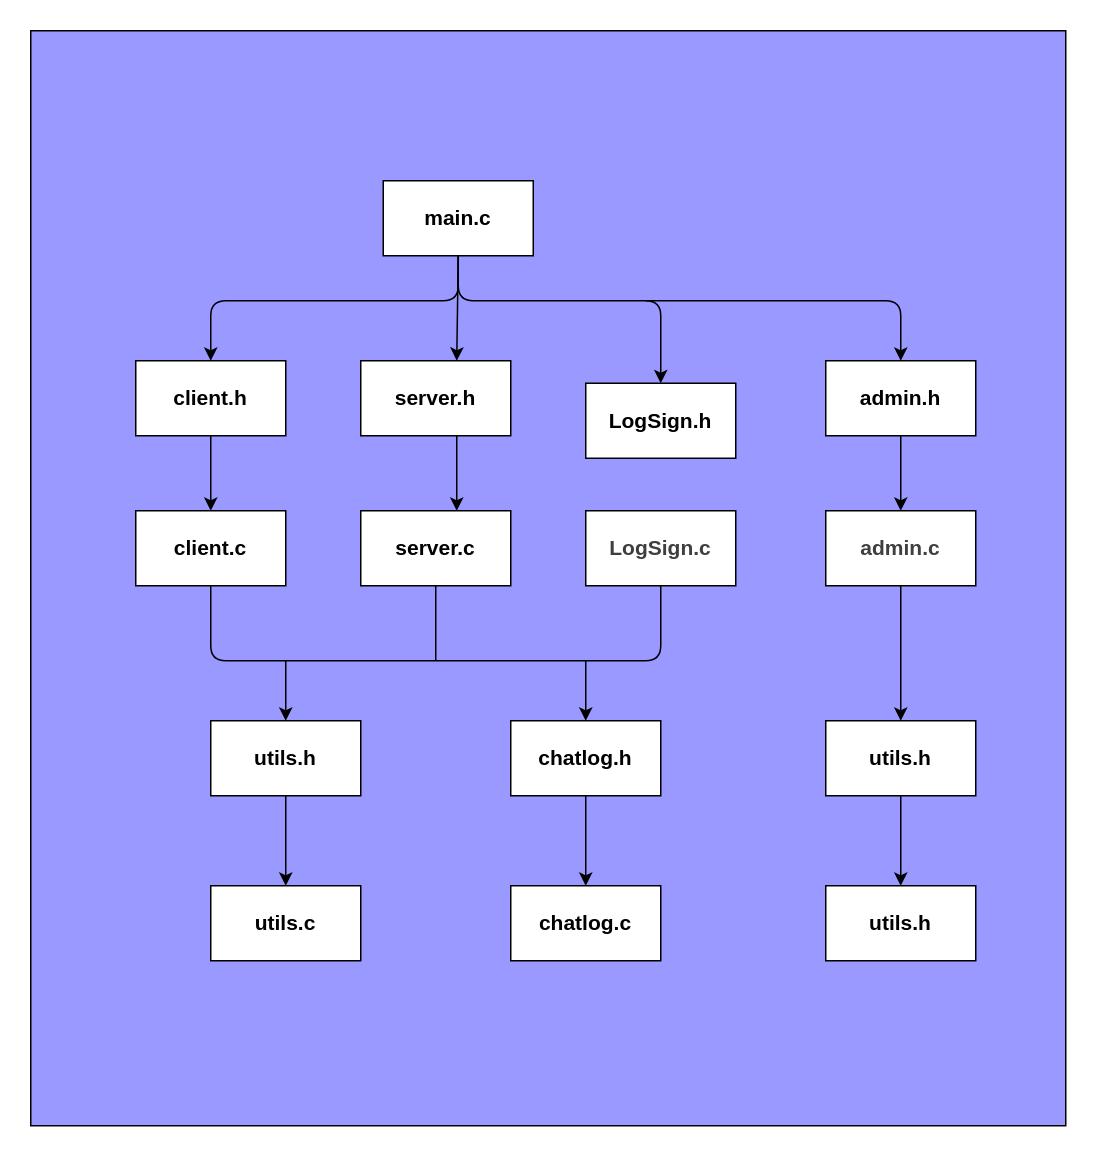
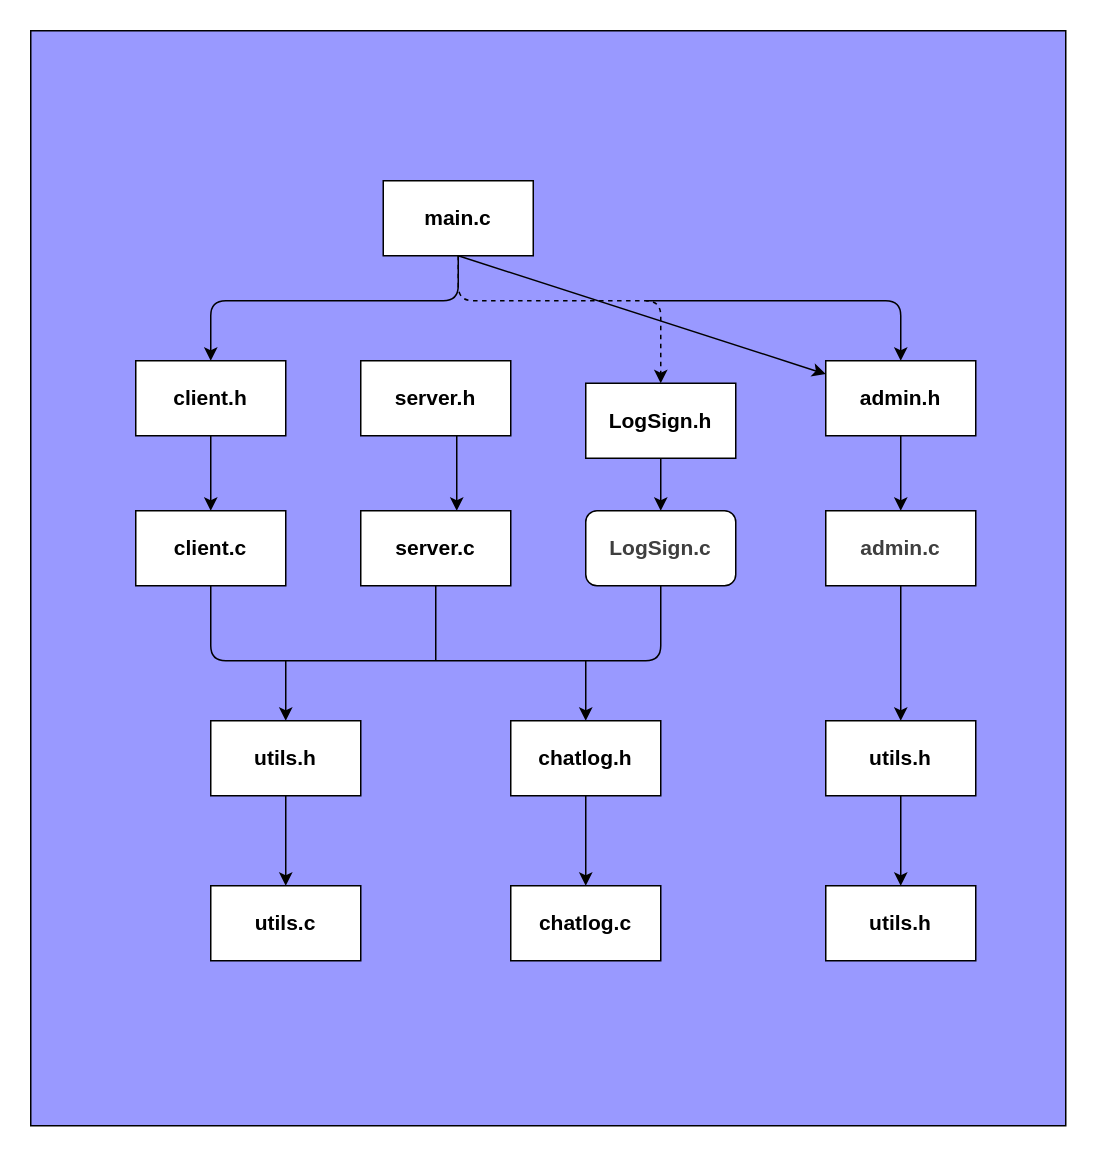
- <mxCell id="18" value="" style="endArrow=classic;html=1;exitX=0.5;exitY=1;exitDx=0;exitDy=0;entryX=0.5;entryY=0;entryDx=0;entryDy=0;" edge="1" parent="1" source="3" target="6"><mxGeometry width="50" height="50" relative="1" as="geometry"><mxPoint x="300" y="520" as="sourcePoint" /><mxPoint x="350" y="470" as="targetPoint" /><Array as="points"><mxPoint x="305" y="200" /><mxPoint x="440" y="200" /></Array></mxGeometry></mxCell>
+ <mxCell id="18" value="" style="endArrow=classic;html=1;exitX=0.5;exitY=1;exitDx=0;exitDy=0;entryX=0.5;entryY=0;entryDx=0;entryDy=0;dashed=1;" edge="1" parent="1" source="3" target="6"><mxGeometry width="50" height="50" relative="1" as="geometry"><mxPoint x="300" y="520" as="sourcePoint" /><mxPoint x="350" y="470" as="targetPoint" /><Array as="points"><mxPoint x="305" y="200" /><mxPoint x="440" y="200" /></Array></mxGeometry></mxCell>
- <mxCell id="17" value="" style="endArrow=classic;html=1;exitX=0.5;exitY=1;exitDx=0;exitDy=0;entryX=0.64;entryY=0;entryDx=0;entryDy=0;entryPerimeter=0;" edge="1" parent="1" source="3" target="5"><mxGeometry width="50" height="50" relative="1" as="geometry"><mxPoint x="300" y="520" as="sourcePoint" /><mxPoint x="350" y="470" as="targetPoint" /></mxGeometry></mxCell>
+ <mxCell id="17" value="" style="endArrow=classic;html=1;exitX=0.5;exitY=1;exitDx=0;exitDy=0;" edge="1" parent="1" source="3" target="15"><mxGeometry width="50" height="50" relative="1" as="geometry"><mxPoint x="300" y="520" as="sourcePoint" /><mxPoint x="350" y="470" as="targetPoint" /></mxGeometry></mxCell>
+ <mxCell id="21" value="" style="endArrow=classic;html=1;exitX=0.5;exitY=1;exitDx=0;exitDy=0;entryX=0.5;entryY=0;entryDx=0;entryDy=0;" edge="1" parent="1" source="6" target="10"><mxGeometry width="50" height="50" relative="1" as="geometry"><mxPoint x="300" y="520" as="sourcePoint" /><mxPoint x="350" y="470" as="targetPoint" /></mxGeometry></mxCell>
- <mxCell id="10" value="&lt;b style=&quot;color: rgb(63, 63, 63); font-size: 14px;&quot;&gt;LogSign.c&lt;/b&gt;" style="rounded=0;whiteSpace=wrap;html=1;" vertex="1" parent="1"><mxGeometry x="390" y="340" width="100" height="50" as="geometry" /></mxCell>
+ <mxCell id="10" value="&lt;b style=&quot;color: rgb(63, 63, 63); font-size: 14px;&quot;&gt;LogSign.c&lt;/b&gt;" style="whiteSpace=wrap;html=1;rounded=1;" vertex="1" parent="1"><mxGeometry x="390" y="340" width="100" height="50" as="geometry" /></mxCell>
